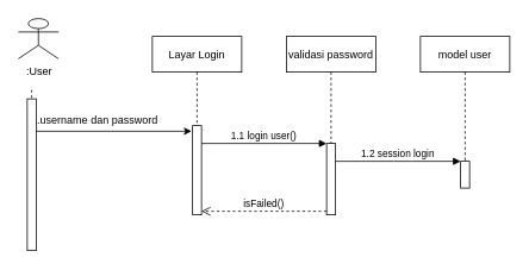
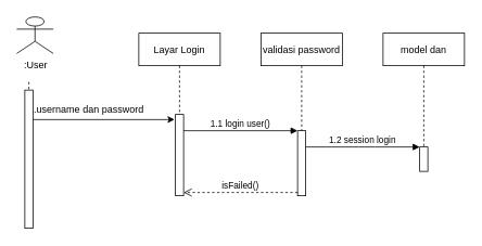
- <mxCell id="14" value="model user" style="shape=umlLifeline;perimeter=lifelinePerimeter;container=1;collapsible=0;recursiveResize=0;rounded=0;shadow=0;strokeWidth=1;" vertex="1" parent="1"><mxGeometry x="470" y="40" width="100" height="170" as="geometry" /></mxCell>
+ <mxCell id="14" value="model dan" style="shape=umlLifeline;perimeter=lifelinePerimeter;container=1;collapsible=0;recursiveResize=0;rounded=0;shadow=0;strokeWidth=1;" vertex="1" parent="1"><mxGeometry x="470" y="40" width="100" height="170" as="geometry" /></mxCell>
